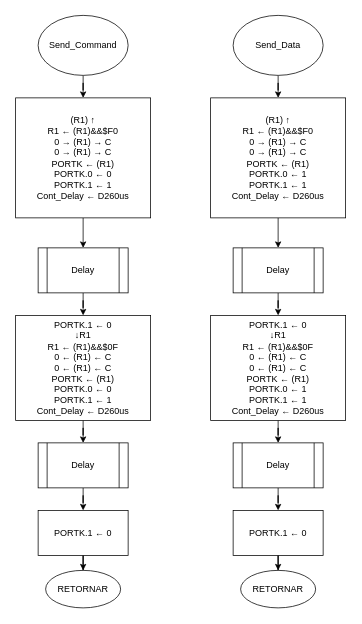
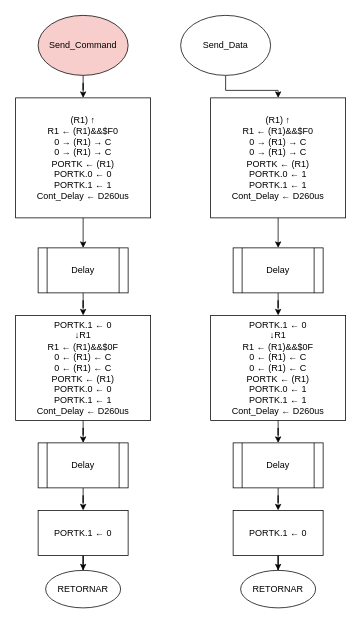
- <mxCell id="3" value="Send_Command" style="ellipse;whiteSpace=wrap;html=1;" vertex="1" parent="1"><mxGeometry x="50" y="20" width="120" height="80" as="geometry" /></mxCell>
+ <mxCell id="3" value="Send_Command" style="ellipse;whiteSpace=wrap;html=1;fillColor=#f8cecc;" vertex="1" parent="1"><mxGeometry x="50" y="20" width="120" height="80" as="geometry" /></mxCell>
- <mxCell id="16" value="Send_Data" style="ellipse;whiteSpace=wrap;html=1;" vertex="1" parent="1"><mxGeometry x="310" y="20" width="120" height="80" as="geometry" /></mxCell>
+ <mxCell id="16" value="Send_Data" style="ellipse;whiteSpace=wrap;html=1;" vertex="1" parent="1"><mxGeometry x="240" y="20" width="120" height="80" as="geometry" /></mxCell>
